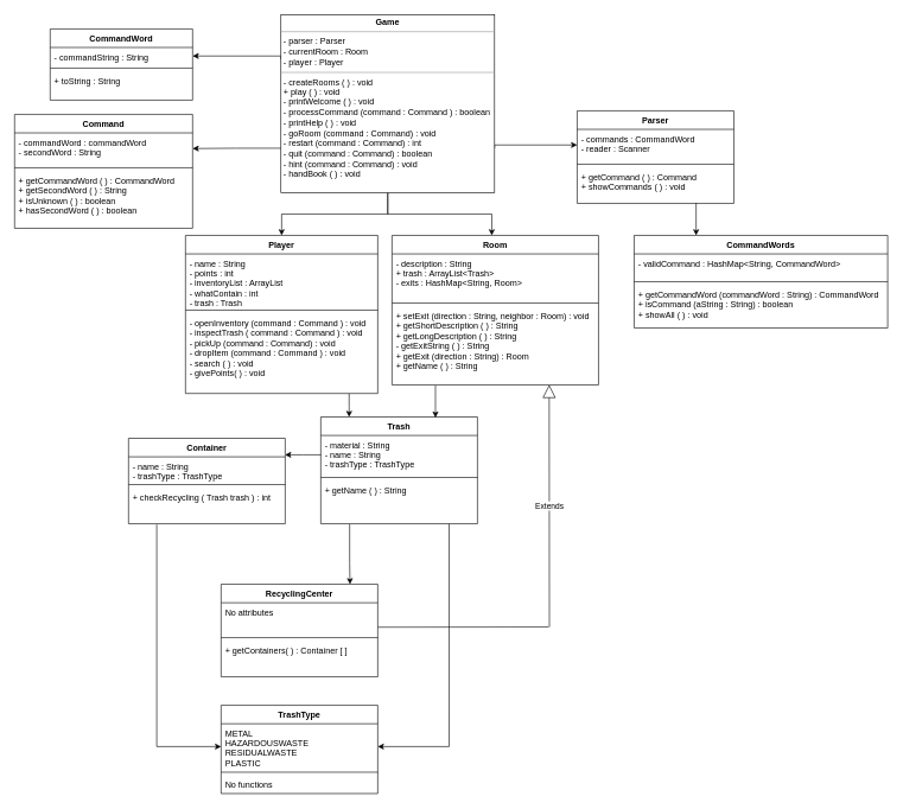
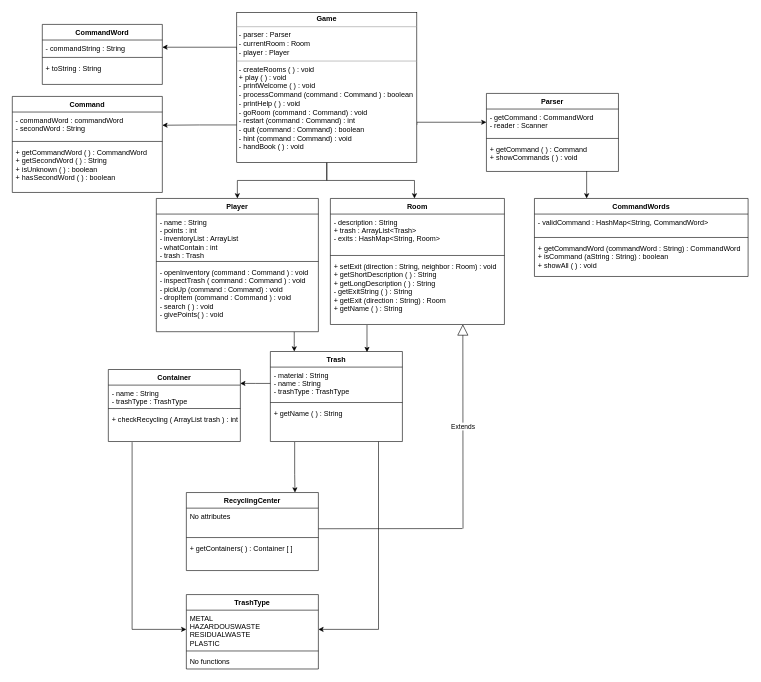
- <mxCell id="17" value="- commands : CommandWord&#10;- reader : Scanner" style="text;strokeColor=none;fillColor=none;align=left;verticalAlign=top;spacingLeft=4;spacingRight=4;overflow=hidden;rotatable=0;points=[[0,0.5],[1,0.5]];portConstraint=eastwest;" parent="16" vertex="1"><mxGeometry y="26" width="220" height="44" as="geometry" /></mxCell>
+ <mxCell id="17" value="- getCommand : CommandWord&#10;- reader : Scanner" style="text;strokeColor=none;fillColor=none;align=left;verticalAlign=top;spacingLeft=4;spacingRight=4;overflow=hidden;rotatable=0;points=[[0,0.5],[1,0.5]];portConstraint=eastwest;" parent="16" vertex="1"><mxGeometry y="26" width="220" height="44" as="geometry" /></mxCell>
- <mxCell id="35" value="+ checkRecycling ( Trash trash ) : int" style="text;strokeColor=none;fillColor=none;align=left;verticalAlign=top;spacingLeft=4;spacingRight=4;overflow=hidden;rotatable=0;points=[[0,0.5],[1,0.5]];portConstraint=eastwest;" parent="32" vertex="1"><mxGeometry y="70" width="220" height="50" as="geometry" /></mxCell>
+ <mxCell id="35" value="+ checkRecycling ( ArrayList trash ) : int" style="text;strokeColor=none;fillColor=none;align=left;verticalAlign=top;spacingLeft=4;spacingRight=4;overflow=hidden;rotatable=0;points=[[0,0.5],[1,0.5]];portConstraint=eastwest;" parent="32" vertex="1"><mxGeometry y="70" width="220" height="50" as="geometry" /></mxCell>
